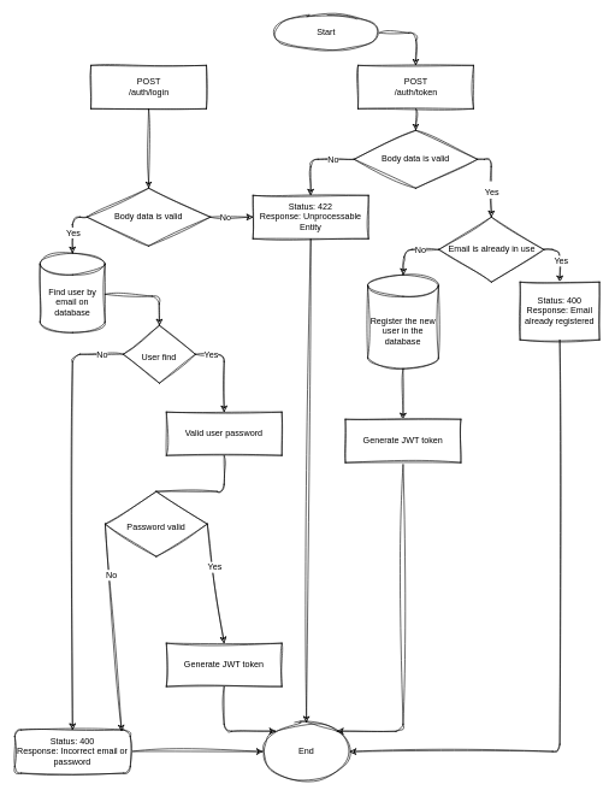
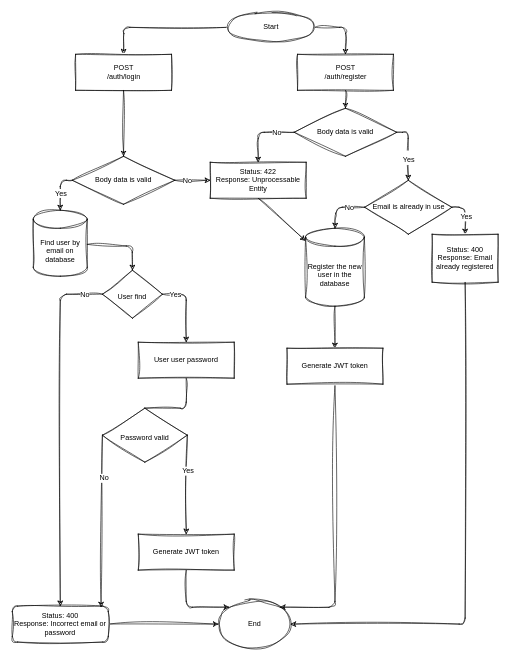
+ <mxCell id="3" style="edgeStyle=none;sketch=1;hachureGap=4;jiggle=2;curveFitting=1;html=1;exitX=0;exitY=0.5;exitDx=0;exitDy=0;entryX=0.5;entryY=0;entryDx=0;entryDy=0;fontFamily=Helvetica;fontSize=12;" parent="1" source="4" target="28" edge="1"><mxGeometry relative="1" as="geometry"><Array as="points"><mxPoint x="206" y="45" /></Array></mxGeometry></mxCell>
- <mxCell id="11" value="POST&lt;br&gt;/auth/token" style="rounded=0;whiteSpace=wrap;html=1;sketch=1;curveFitting=1;jiggle=2;" parent="1" vertex="1"><mxGeometry x="495.5" y="90" width="160" height="60" as="geometry" /></mxCell>
+ <mxCell id="11" value="POST&lt;br&gt;/auth/register" style="rounded=0;whiteSpace=wrap;html=1;sketch=1;curveFitting=1;jiggle=2;" parent="1" vertex="1"><mxGeometry x="495.5" y="90" width="160" height="60" as="geometry" /></mxCell>
- <mxCell id="42" value="Valid user password" style="rounded=0;whiteSpace=wrap;html=1;sketch=1;curveFitting=1;jiggle=2;" parent="1" vertex="1"><mxGeometry x="230" y="570" width="160" height="60" as="geometry" /></mxCell>
+ <mxCell id="42" value="User user password" style="rounded=0;whiteSpace=wrap;html=1;sketch=1;curveFitting=1;jiggle=2;" parent="1" vertex="1"><mxGeometry x="230" y="570" width="160" height="60" as="geometry" /></mxCell>
- <mxCell id="18" style="edgeStyle=none;sketch=1;hachureGap=4;jiggle=2;curveFitting=1;html=1;exitX=0.5;exitY=1;exitDx=0;exitDy=0;entryX=0.5;entryY=0;entryDx=0;entryDy=0;fontFamily=Helvetica;fontSize=12;" parent="1" source="19" target="17" edge="1"><mxGeometry relative="1" as="geometry" /></mxCell>
+ <mxCell id="18" style="edgeStyle=none;sketch=1;hachureGap=4;jiggle=2;curveFitting=1;html=1;exitX=0.5;exitY=1;exitDx=0;exitDy=0;fontFamily=Helvetica;fontSize=12;" parent="1" source="19" target="24" edge="1"><mxGeometry relative="1" as="geometry" /></mxCell>
- <mxCell id="49" value="&lt;font face=&quot;Helvetica&quot; style=&quot;font-size: 12px;&quot;&gt;Password valid&lt;/font&gt;" style="rhombus;whiteSpace=wrap;html=1;sketch=1;hachureGap=4;jiggle=2;curveFitting=1;fontFamily=Architects Daughter;fontSource=https%3A%2F%2Ffonts.googleapis.com%2Fcss%3Ffamily%3DArchitects%2BDaughter;fontSize=20;" parent="1" vertex="1"><mxGeometry x="145.25" y="680" width="141.5" height="90" as="geometry" /></mxCell>
+ <mxCell id="49" value="&lt;font face=&quot;Helvetica&quot; style=&quot;font-size: 12px;&quot;&gt;Password valid&lt;/font&gt;" style="rhombus;whiteSpace=wrap;html=1;sketch=1;hachureGap=4;jiggle=2;curveFitting=1;fontFamily=Architects Daughter;fontSource=https%3A%2F%2Ffonts.googleapis.com%2Fcss%3Ffamily%3DArchitects%2BDaughter;fontSize=20;" parent="1" vertex="1"><mxGeometry x="170.25" y="680" width="141.5" height="90" as="geometry" /></mxCell>
